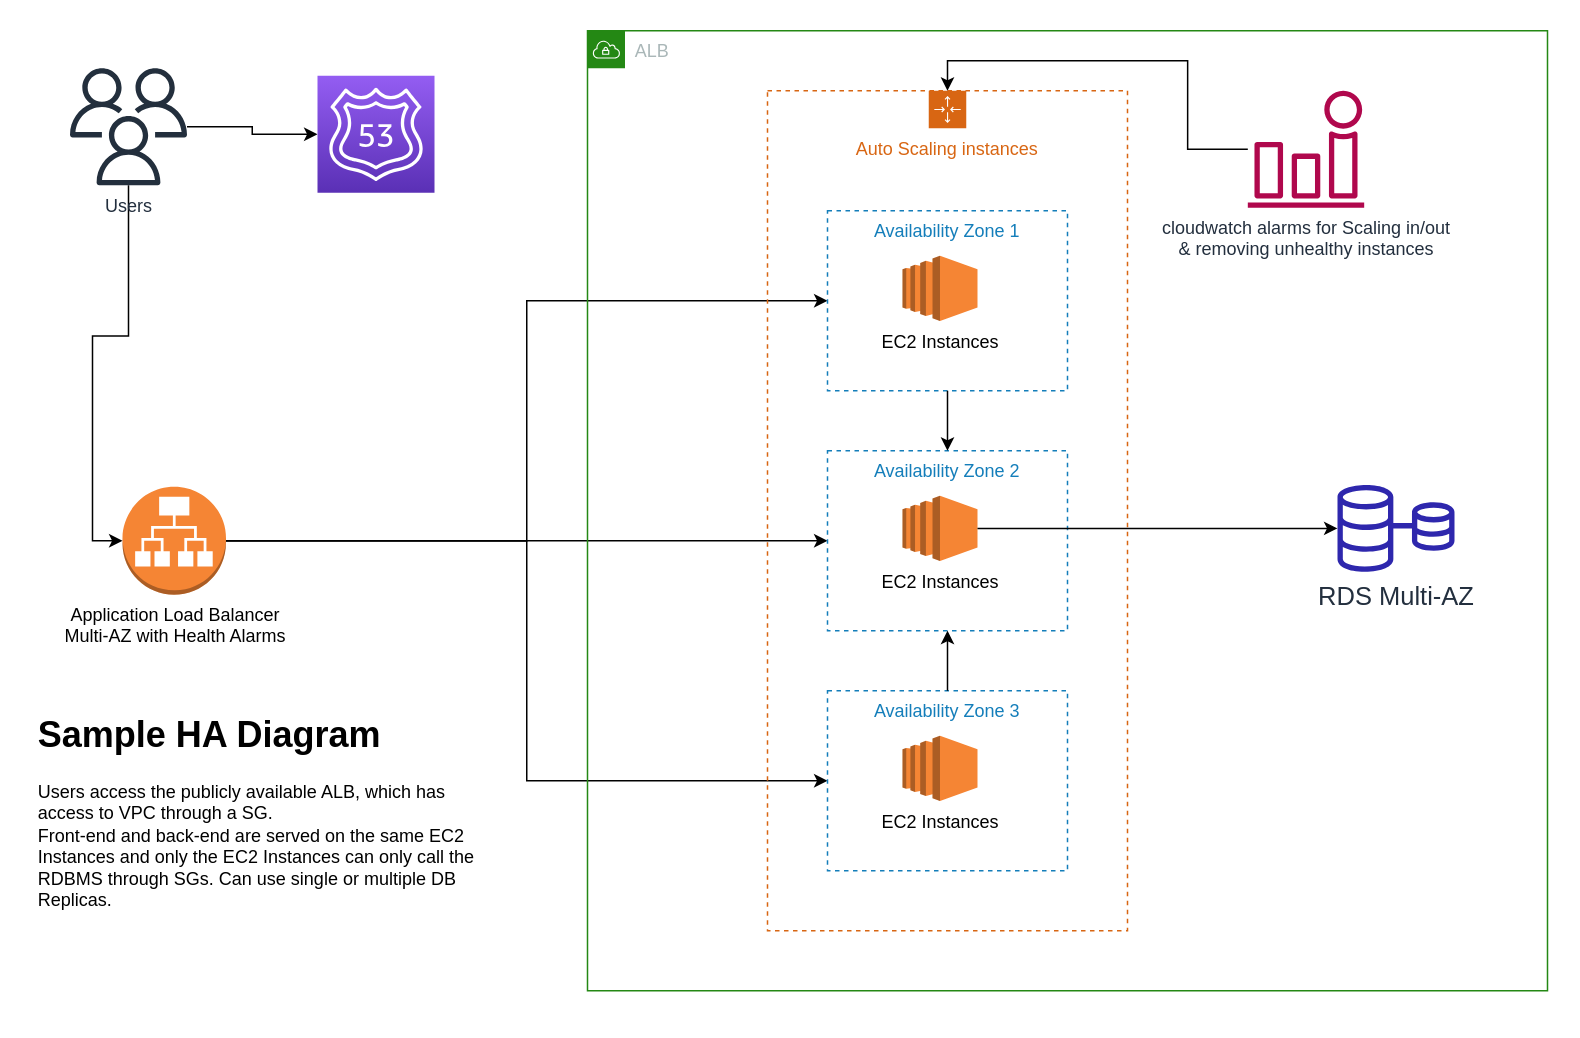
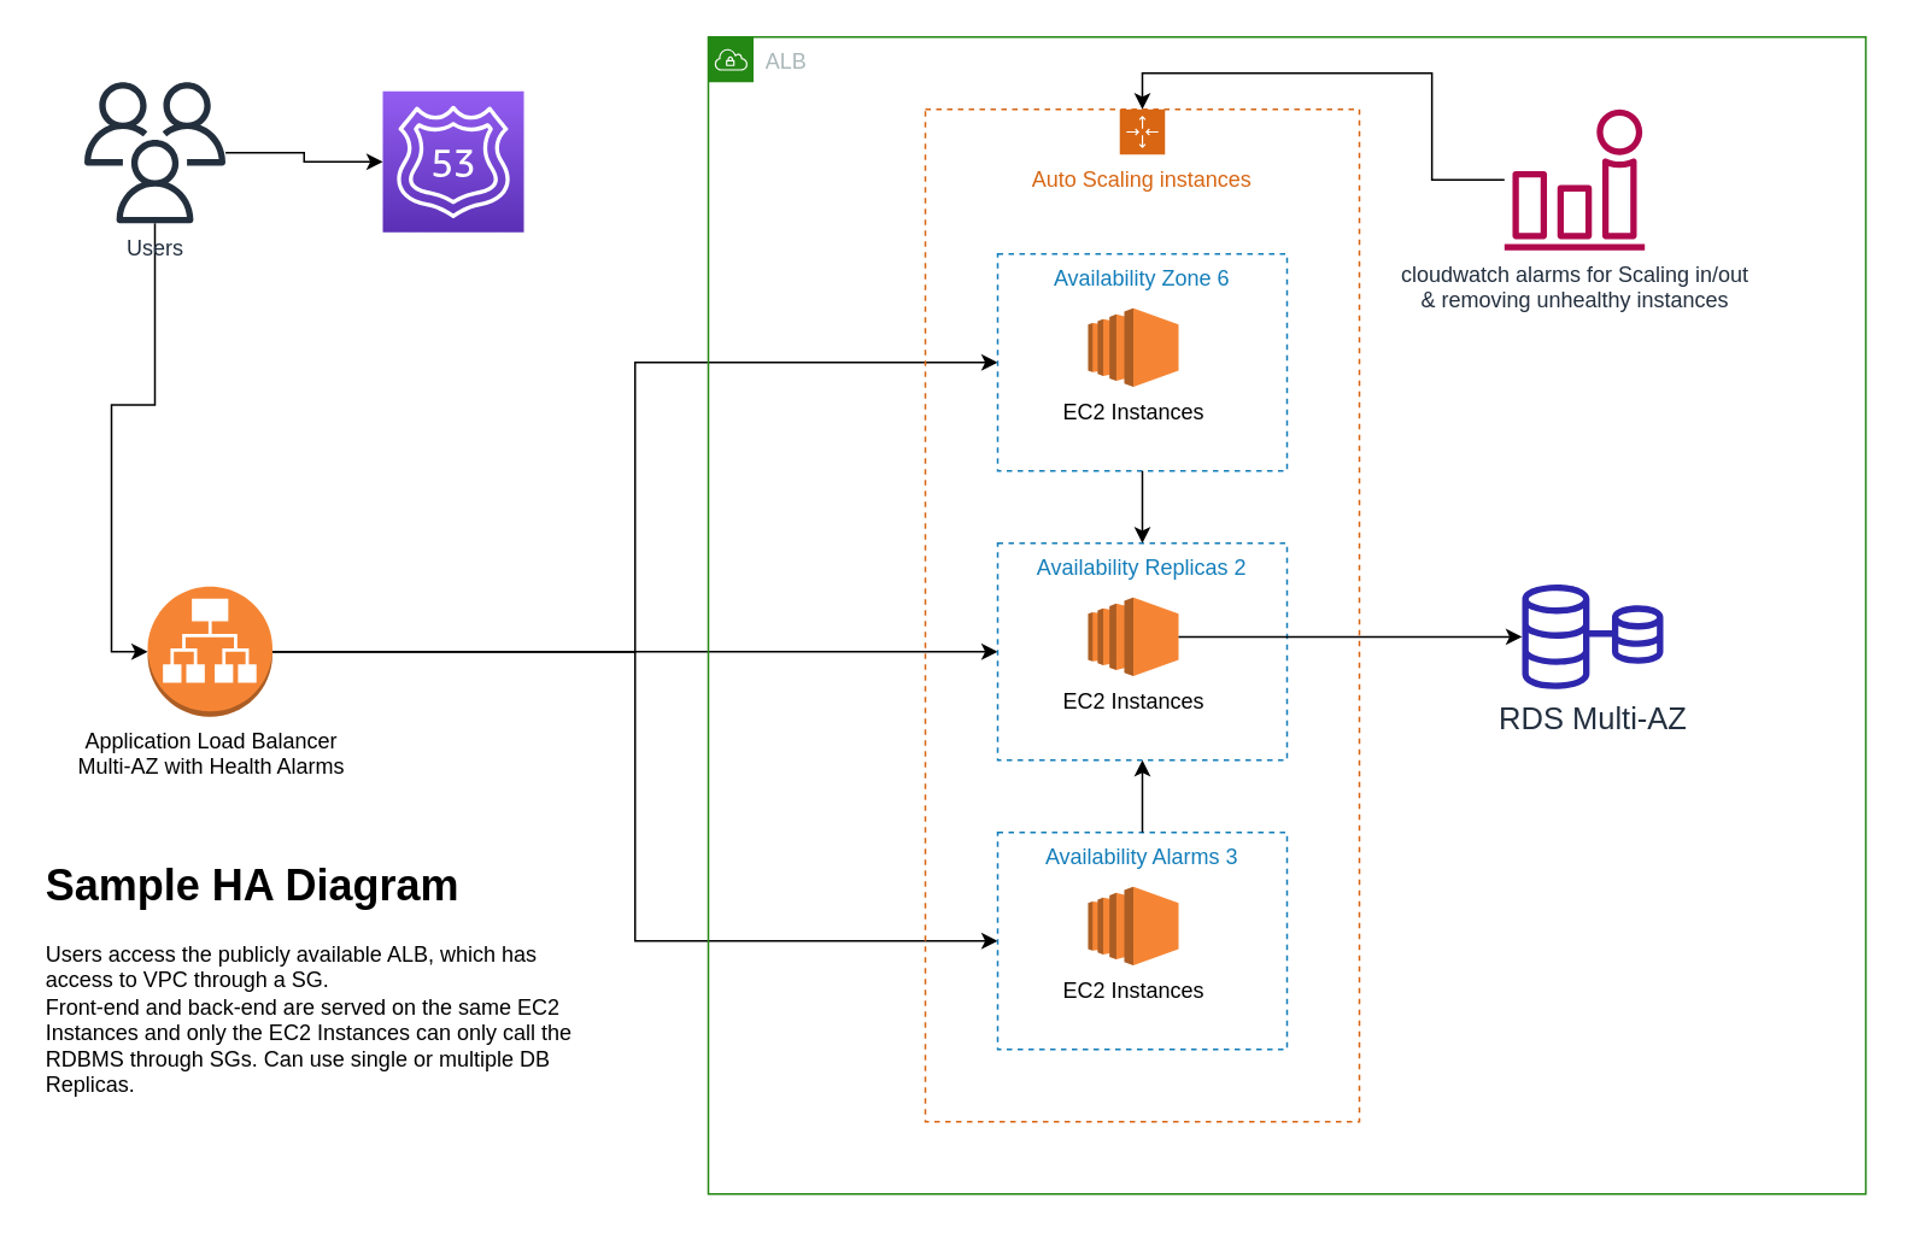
- <mxCell id="8" value="Availability Zone 1" style="fillColor=none;strokeColor=#147EBA;dashed=1;verticalAlign=top;fontStyle=0;fontColor=#147EBA;" vertex="1" parent="7"><mxGeometry x="40" y="80" width="160" height="120" as="geometry" /></mxCell>
+ <mxCell id="8" value="Availability Zone 6" style="fillColor=none;strokeColor=#147EBA;dashed=1;verticalAlign=top;fontStyle=0;fontColor=#147EBA;" vertex="1" parent="7"><mxGeometry x="40" y="80" width="160" height="120" as="geometry" /></mxCell>
- <mxCell id="10" value="Availability Zone 2" style="fillColor=none;strokeColor=#147EBA;dashed=1;verticalAlign=top;fontStyle=0;fontColor=#147EBA;" vertex="1" parent="7"><mxGeometry x="40" y="240" width="160" height="120" as="geometry" /></mxCell>
+ <mxCell id="10" value="Availability Replicas 2" style="fillColor=none;strokeColor=#147EBA;dashed=1;verticalAlign=top;fontStyle=0;fontColor=#147EBA;" vertex="1" parent="7"><mxGeometry x="40" y="240" width="160" height="120" as="geometry" /></mxCell>
- <mxCell id="2" value="RDS Multi-AZ&lt;br style=&quot;font-size: 17px;&quot;&gt;" style="sketch=0;outlineConnect=0;fontColor=#232F3E;gradientColor=none;fillColor=#2E27AD;strokeColor=none;dashed=0;verticalLabelPosition=bottom;verticalAlign=top;align=center;html=1;fontSize=17;fontStyle=0;aspect=fixed;pointerEvents=1;shape=mxgraph.aws4.rds_multi_az;" parent="1" vertex="1"><mxGeometry x="891" y="322.75" width="78" height="58" as="geometry" /></mxCell>
+ <mxCell id="2" value="RDS Multi-AZ&lt;br style=&quot;font-size: 17px;&quot;&gt;" style="sketch=0;outlineConnect=0;fontColor=#232F3E;gradientColor=none;fillColor=#2E27AD;strokeColor=none;dashed=0;verticalLabelPosition=bottom;verticalAlign=top;align=center;html=1;fontSize=17;fontStyle=0;aspect=fixed;pointerEvents=1;shape=mxgraph.aws4.rds_multi_az;" parent="1" vertex="1"><mxGeometry x="841" y="322.75" width="78" height="58" as="geometry" /></mxCell>
- <mxCell id="12" value="Availability Zone 3&#10;" style="fillColor=none;strokeColor=#147EBA;dashed=1;verticalAlign=top;fontStyle=0;fontColor=#147EBA;" vertex="1" parent="7"><mxGeometry x="40" y="400" width="160" height="120" as="geometry" /></mxCell>
+ <mxCell id="12" value="Availability Alarms 3&#10;" style="fillColor=none;strokeColor=#147EBA;dashed=1;verticalAlign=top;fontStyle=0;fontColor=#147EBA;" vertex="1" parent="7"><mxGeometry x="40" y="400" width="160" height="120" as="geometry" /></mxCell>
